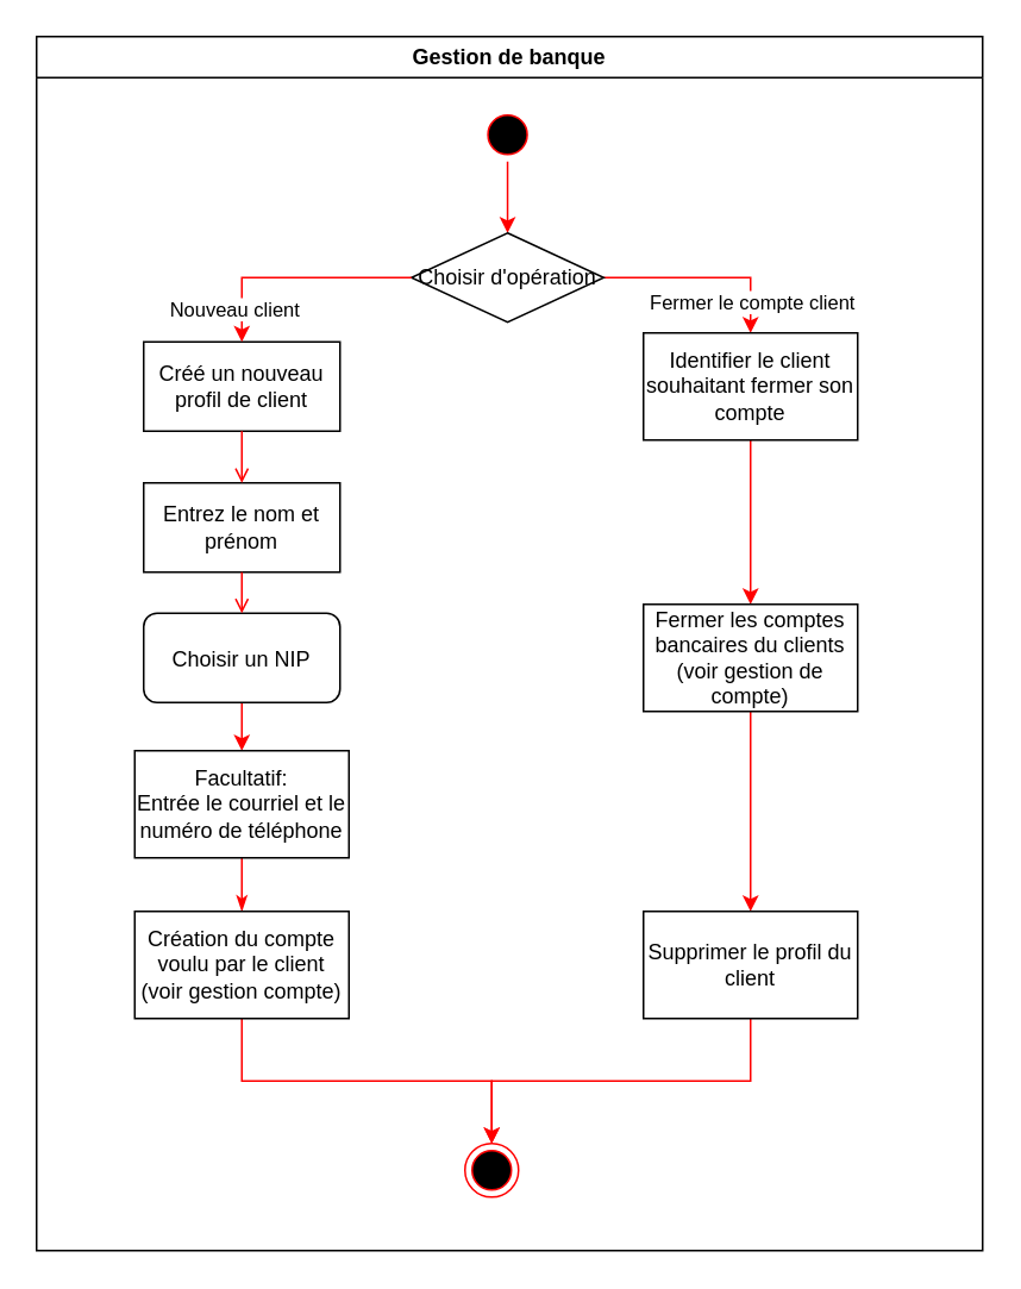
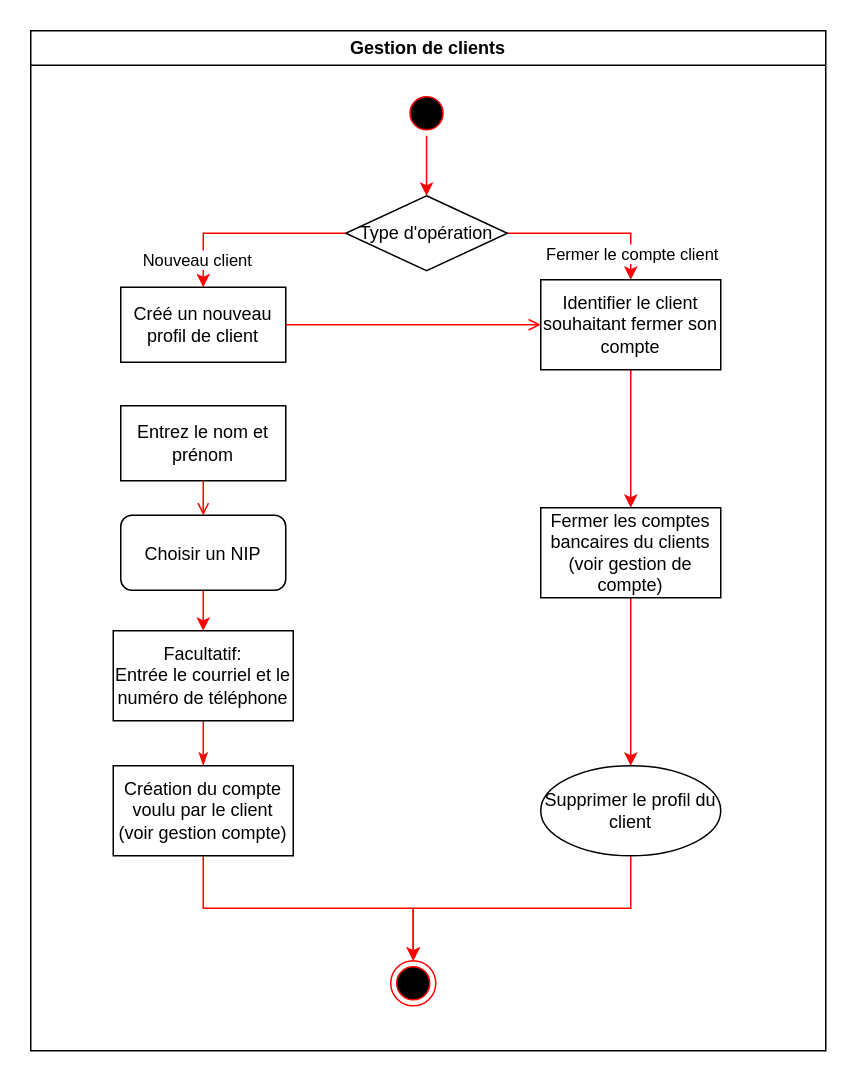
- <mxCell id="2" value="Gestion de banque" style="swimlane;whiteSpace=wrap" parent="1" vertex="1"><mxGeometry x="20" y="20" width="530" height="680" as="geometry" /></mxCell>
+ <mxCell id="2" value="Gestion de clients" style="swimlane;whiteSpace=wrap" parent="1" vertex="1"><mxGeometry x="20" y="20" width="530" height="680" as="geometry" /></mxCell>
- <mxCell id="13" value="Choisir d'opération" style="rhombus;whiteSpace=wrap;html=1;" vertex="1" parent="2"><mxGeometry x="210" y="110" width="107.75" height="50" as="geometry" /></mxCell>
+ <mxCell id="13" value="Type d'opération" style="rhombus;whiteSpace=wrap;html=1;" vertex="1" parent="2"><mxGeometry x="210" y="110" width="107.75" height="50" as="geometry" /></mxCell>
- <mxCell id="7" value="" style="endArrow=open;strokeColor=#FF0000;endFill=1;rounded=0" parent="2" source="5" target="6" edge="1"><mxGeometry relative="1" as="geometry" /></mxCell>
+ <mxCell id="7" value="" style="endArrow=open;strokeColor=#FF0000;endFill=1;rounded=0;" parent="2" source="5" target="21" edge="1"><mxGeometry relative="1" as="geometry" /></mxCell>
- <mxCell id="25" value="Supprimer le profil du client" style="whiteSpace=wrap;html=1;" vertex="1" parent="2"><mxGeometry x="340.005" y="490" width="120" height="60" as="geometry" /></mxCell>
+ <mxCell id="25" value="Supprimer le profil du client" style="ellipse;whiteSpace=wrap;html=1;" vertex="1" parent="2"><mxGeometry x="340.005" y="490" width="120" height="60" as="geometry" /></mxCell>
